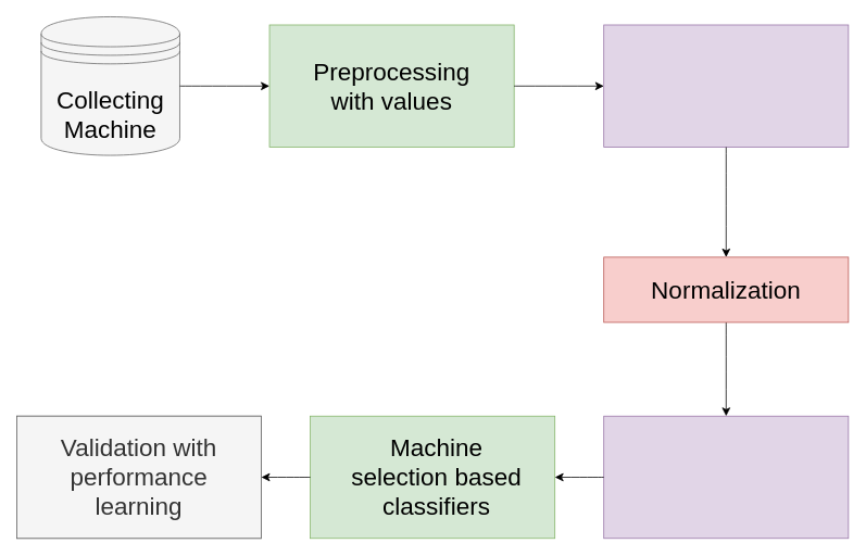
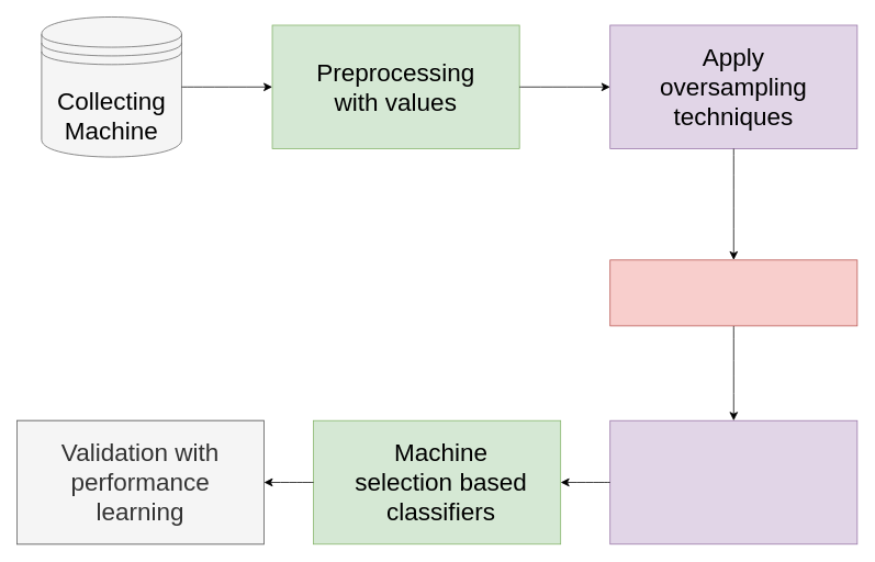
+ <mxCell id="9" value="&lt;span style=&quot;font-size: 30px;&quot;&gt;Apply&lt;br&gt;oversampling&lt;br&gt;techniques&lt;/span&gt;" style="text;html=1;strokeColor=none;fillColor=none;align=center;verticalAlign=middle;whiteSpace=wrap;rounded=0;fontSize=16;" vertex="1" parent="1"><mxGeometry x="750" y="40" width="280" height="130" as="geometry" /></mxCell>
- <mxCell id="20" value="&lt;span style=&quot;font-size: 30px;&quot;&gt;Normalization&lt;br&gt;&lt;/span&gt;" style="text;html=1;strokeColor=none;fillColor=none;align=center;verticalAlign=middle;whiteSpace=wrap;rounded=0;fontSize=16;" vertex="1" parent="1"><mxGeometry x="750" y="320" width="280" height="70" as="geometry" /></mxCell>
